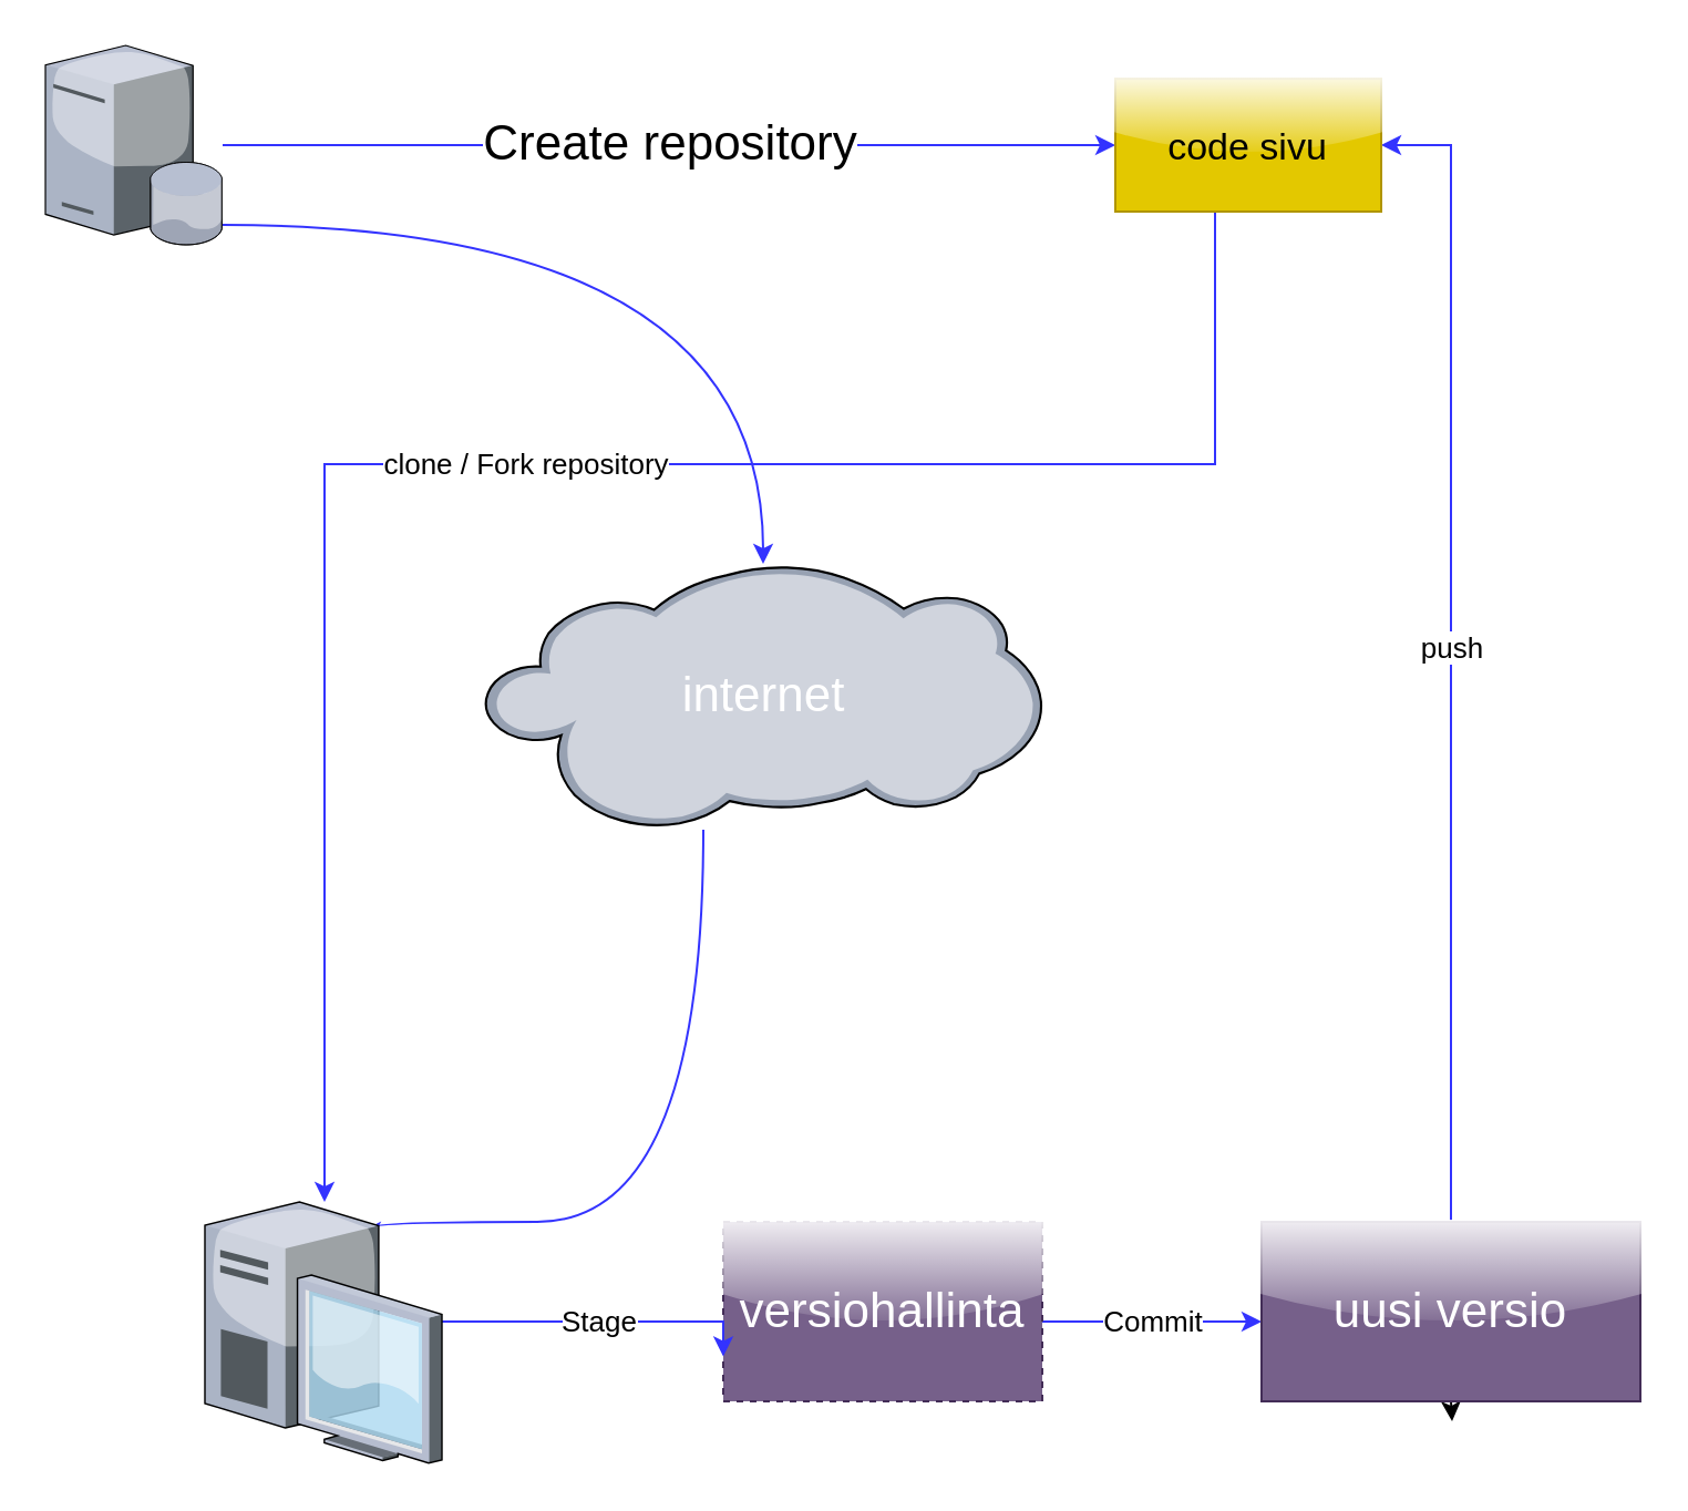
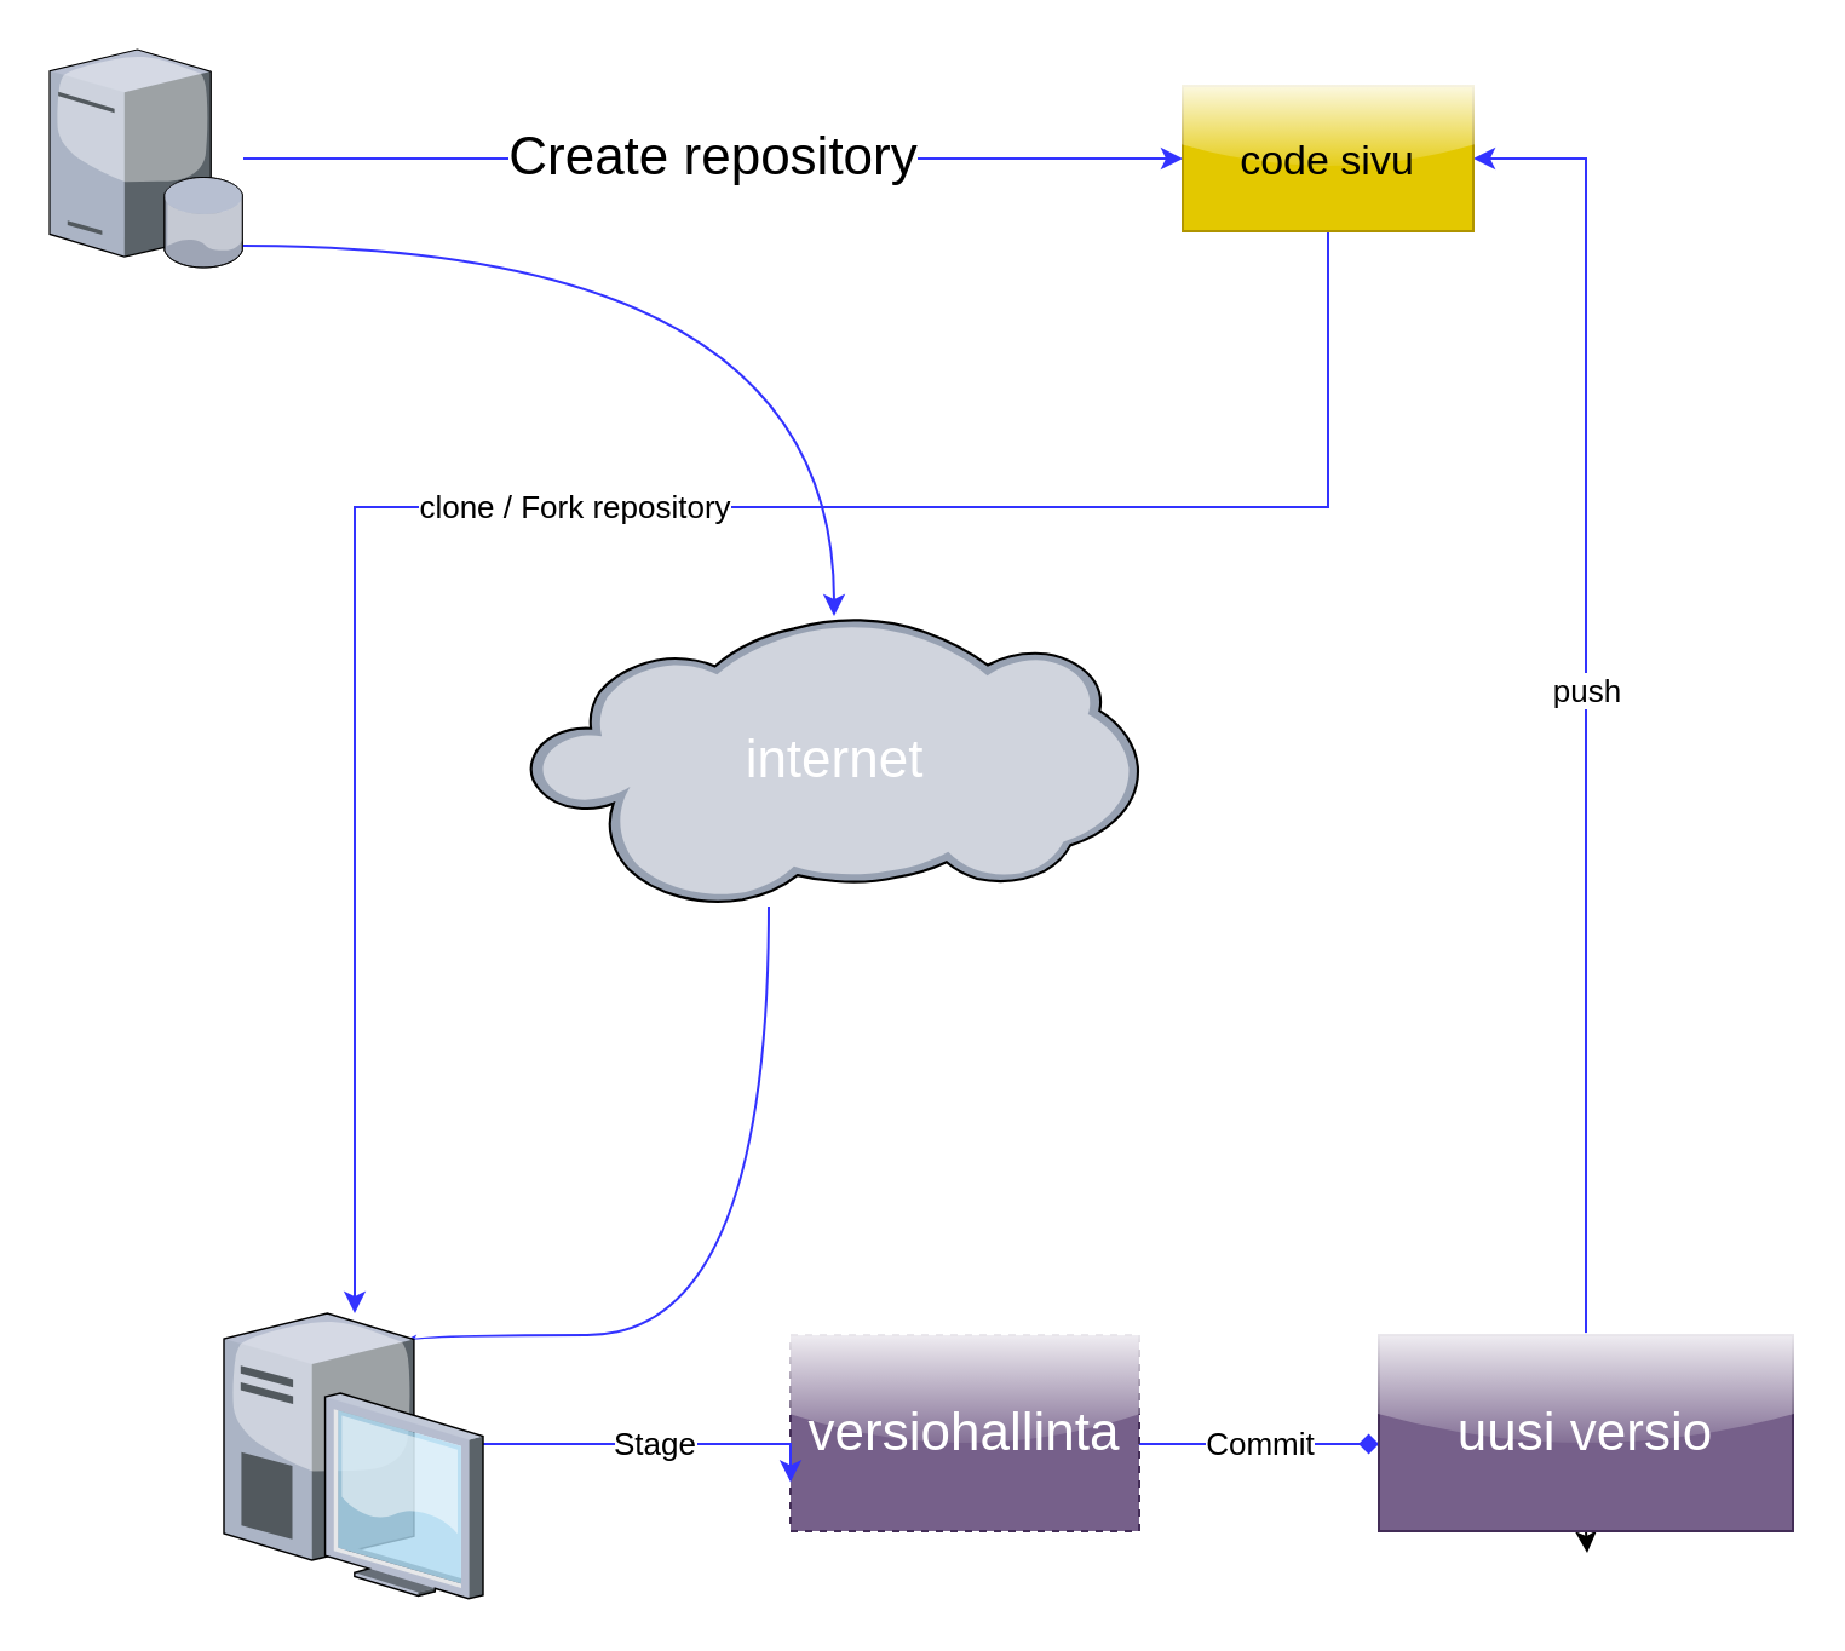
- <mxCell id="13" value="&lt;font style=&quot;font-size: 17px;&quot;&gt;code sivu&lt;/font&gt;" style="rounded=0;whiteSpace=wrap;html=1;fontSize=22;fillColor=#e3c800;strokeColor=#B09500;fontColor=#000000;glass=1;" vertex="1" parent="1"><mxGeometry x="503" y="35" width="120" height="60" as="geometry" /></mxCell>
+ <mxCell id="13" value="&lt;font style=&quot;font-size: 17px;&quot;&gt;code sivu&lt;/font&gt;" style="rounded=0;whiteSpace=wrap;html=1;fontSize=22;fillColor=#e3c800;strokeColor=#B09500;fontColor=#000000;glass=1;" vertex="1" parent="1"><mxGeometry x="488" y="35" width="120" height="60" as="geometry" /></mxCell>
- <mxCell id="7" value="Commit" style="edgeStyle=orthogonalEdgeStyle;rounded=0;orthogonalLoop=1;jettySize=auto;html=1;fontSize=13;strokeColor=#3333FF;" edge="1" parent="1" source="8" target="11"><mxGeometry relative="1" as="geometry"><Array as="points"><mxPoint x="515" y="596" /><mxPoint x="515" y="596" /></Array></mxGeometry></mxCell>
+ <mxCell id="7" value="Commit" style="edgeStyle=orthogonalEdgeStyle;rounded=0;orthogonalLoop=1;jettySize=auto;html=1;fontSize=13;strokeColor=#3333FF;endArrow=diamond;" edge="1" parent="1" source="8" target="11"><mxGeometry relative="1" as="geometry"><Array as="points"><mxPoint x="515" y="596" /><mxPoint x="515" y="596" /></Array></mxGeometry></mxCell>
